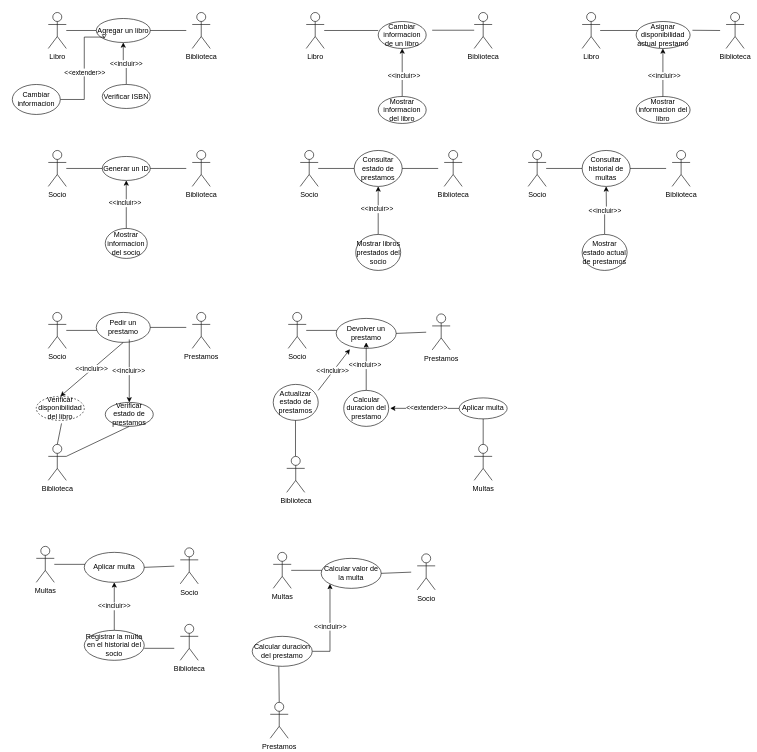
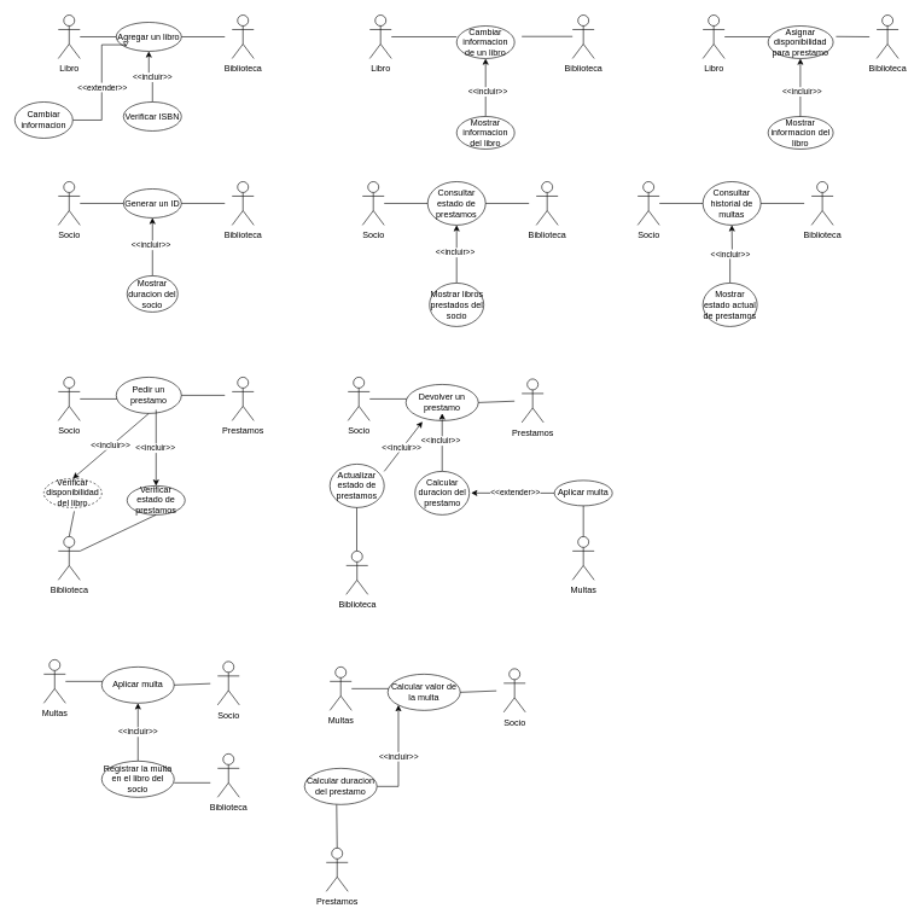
- <mxCell id="23" value="Asignar disponibilidad&lt;div&gt;actual prestamo&lt;/div&gt;" style="ellipse;whiteSpace=wrap;html=1;" vertex="1" parent="1"><mxGeometry x="1060" y="35" width="90" height="45" as="geometry" /></mxCell>
+ <mxCell id="23" value="Asignar disponibilidad&lt;div&gt;para prestamo&lt;/div&gt;" style="ellipse;whiteSpace=wrap;html=1;" vertex="1" parent="1"><mxGeometry x="1060" y="35" width="90" height="45" as="geometry" /></mxCell>
- <mxCell id="36" value="Mostrar informacion del socio" style="ellipse;whiteSpace=wrap;html=1;" vertex="1" parent="1"><mxGeometry x="175" y="380" width="70" height="50" as="geometry" /></mxCell>
+ <mxCell id="36" value="Mostrar duracion del socio" style="ellipse;whiteSpace=wrap;html=1;" vertex="1" parent="1"><mxGeometry x="175" y="380" width="70" height="50" as="geometry" /></mxCell>
- <mxCell id="91" value="Registrar la multa en el historial del socio" style="ellipse;whiteSpace=wrap;html=1;" vertex="1" parent="1"><mxGeometry x="140" y="1050" width="100" height="50" as="geometry" /></mxCell>
+ <mxCell id="91" value="Registrar la multa en el libro del socio" style="ellipse;whiteSpace=wrap;html=1;" vertex="1" parent="1"><mxGeometry x="140" y="1050" width="100" height="50" as="geometry" /></mxCell>
